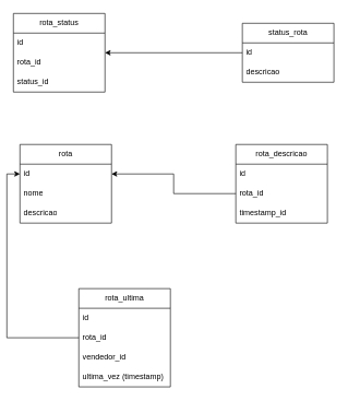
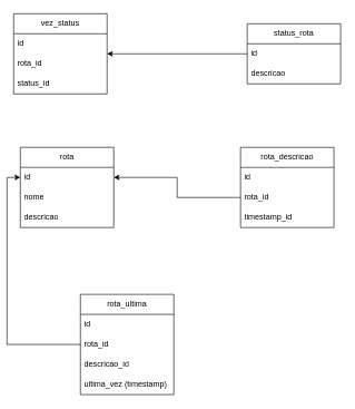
- <mxCell id="17" value="rota_status" style="swimlane;fontStyle=0;childLayout=stackLayout;horizontal=1;startSize=30;horizontalStack=0;resizeParent=1;resizeParentMax=0;resizeLast=0;collapsible=1;marginBottom=0;whiteSpace=wrap;html=1;" vertex="1" parent="1"><mxGeometry x="20" y="20" width="140" height="120" as="geometry" /></mxCell>
+ <mxCell id="17" value="vez_status" style="swimlane;fontStyle=0;childLayout=stackLayout;horizontal=1;startSize=30;horizontalStack=0;resizeParent=1;resizeParentMax=0;resizeLast=0;collapsible=1;marginBottom=0;whiteSpace=wrap;html=1;" vertex="1" parent="1"><mxGeometry x="20" y="20" width="140" height="120" as="geometry" /></mxCell>
- <mxCell id="14" value="vendedor_id" style="text;strokeColor=none;fillColor=none;align=left;verticalAlign=middle;spacingLeft=4;spacingRight=4;overflow=hidden;points=[[0,0.5],[1,0.5]];portConstraint=eastwest;rotatable=0;whiteSpace=wrap;html=1;" parent="11" vertex="1"><mxGeometry y="90" width="140" height="30" as="geometry" /></mxCell>
+ <mxCell id="14" value="descricao_id" style="text;strokeColor=none;fillColor=none;align=left;verticalAlign=middle;spacingLeft=4;spacingRight=4;overflow=hidden;points=[[0,0.5],[1,0.5]];portConstraint=eastwest;rotatable=0;whiteSpace=wrap;html=1;" parent="11" vertex="1"><mxGeometry y="90" width="140" height="30" as="geometry" /></mxCell>
